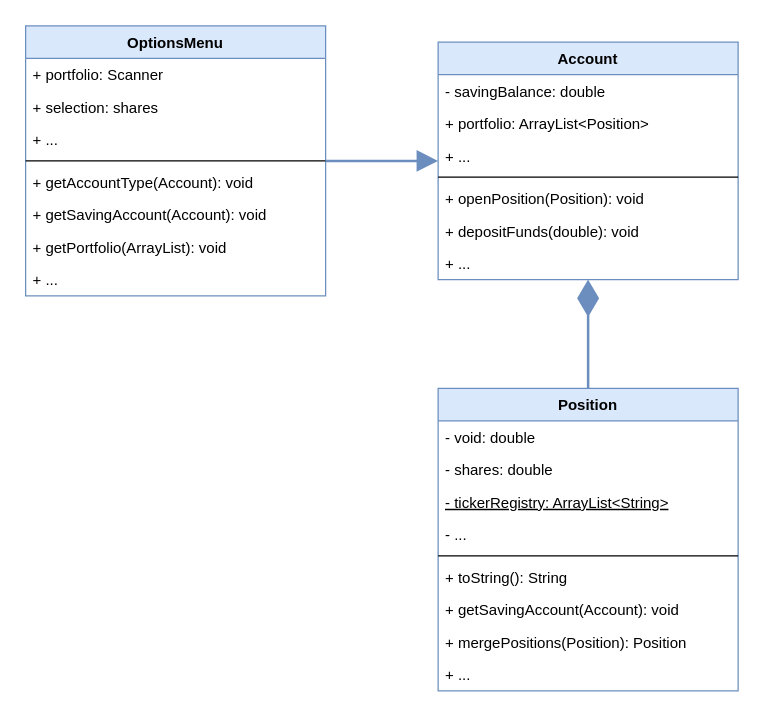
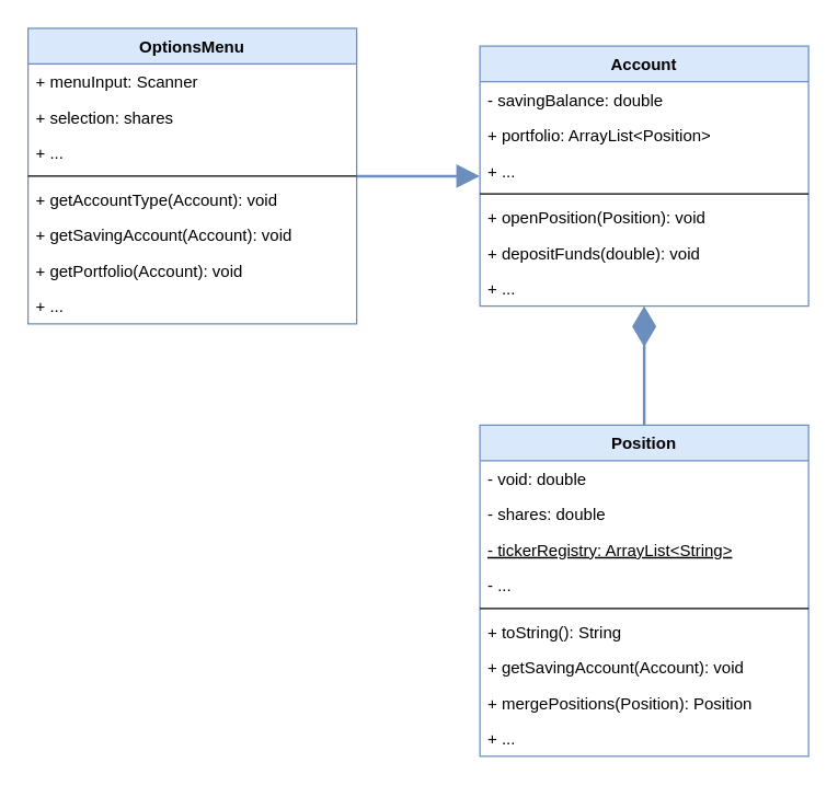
- <mxCell id="3" value="+ portfolio: Scanner" style="text;strokeColor=none;fillColor=none;align=left;verticalAlign=top;spacingLeft=4;spacingRight=4;overflow=hidden;rotatable=0;points=[[0,0.5],[1,0.5]];portConstraint=eastwest;" parent="2" vertex="1"><mxGeometry y="26" width="240" height="26" as="geometry" /></mxCell>
+ <mxCell id="3" value="+ menuInput: Scanner" style="text;strokeColor=none;fillColor=none;align=left;verticalAlign=top;spacingLeft=4;spacingRight=4;overflow=hidden;rotatable=0;points=[[0,0.5],[1,0.5]];portConstraint=eastwest;" parent="2" vertex="1"><mxGeometry y="26" width="240" height="26" as="geometry" /></mxCell>
- <mxCell id="9" value="+ getPortfolio(ArrayList): void" style="text;strokeColor=none;fillColor=none;align=left;verticalAlign=top;spacingLeft=4;spacingRight=4;overflow=hidden;rotatable=0;points=[[0,0.5],[1,0.5]];portConstraint=eastwest;" parent="2" vertex="1"><mxGeometry y="164" width="240" height="26" as="geometry" /></mxCell>
+ <mxCell id="9" value="+ getPortfolio(Account): void" style="text;strokeColor=none;fillColor=none;align=left;verticalAlign=top;spacingLeft=4;spacingRight=4;overflow=hidden;rotatable=0;points=[[0,0.5],[1,0.5]];portConstraint=eastwest;" parent="2" vertex="1"><mxGeometry y="164" width="240" height="26" as="geometry" /></mxCell>
